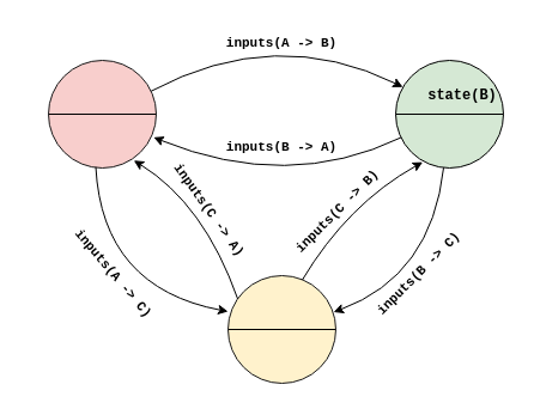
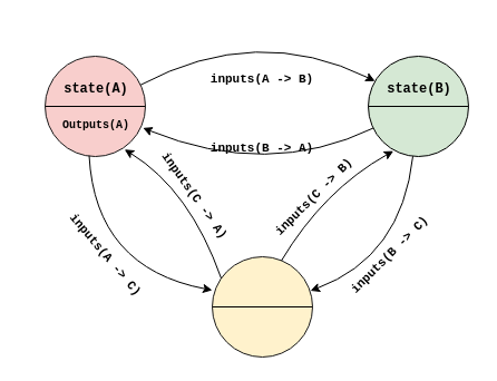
- <mxCell id="2" value="&lt;font size=&quot;1&quot; style=&quot;&quot; face=&quot;Courier New&quot;&gt;&lt;b style=&quot;font-size: 11px;&quot;&gt;inputs(A -&amp;gt; B)&lt;/b&gt;&lt;/font&gt;" style="text;html=1;strokeColor=none;fillColor=none;align=center;verticalAlign=middle;whiteSpace=wrap;rounded=0;" vertex="1" parent="1"><mxGeometry x="160" y="20" width="150" height="30" as="geometry" /></mxCell>
+ <mxCell id="2" value="&lt;font size=&quot;1&quot; style=&quot;&quot; face=&quot;Courier New&quot;&gt;&lt;b style=&quot;font-size: 11px;&quot;&gt;inputs(A -&amp;gt; B)&lt;/b&gt;&lt;/font&gt;" style="text;html=1;strokeColor=none;fillColor=none;align=center;verticalAlign=middle;whiteSpace=wrap;rounded=0;" vertex="1" parent="1"><mxGeometry x="160" y="55" width="150" height="30" as="geometry" /></mxCell>
+ <mxCell id="10" value="&lt;font size=&quot;1&quot; style=&quot;&quot; face=&quot;Courier New&quot;&gt;&lt;b style=&quot;font-size: 12px;&quot;&gt;state(A)&lt;/b&gt;&lt;/font&gt;" style="text;html=1;strokeColor=none;fillColor=none;align=center;verticalAlign=middle;whiteSpace=wrap;rounded=0;" vertex="1" parent="7"><mxGeometry x="16" y="14" width="60" height="30" as="geometry" /></mxCell>
- <mxCell id="6" value="&lt;font size=&quot;1&quot; style=&quot;&quot; face=&quot;Courier New&quot;&gt;&lt;b style=&quot;font-size: 12px;&quot;&gt;state(B)&lt;/b&gt;&lt;/font&gt;" style="text;html=1;strokeColor=none;fillColor=none;align=center;verticalAlign=middle;whiteSpace=wrap;rounded=0;" vertex="1" parent="3"><mxGeometry x="26" y="14" width="60" height="30" as="geometry" /></mxCell>
+ <mxCell id="6" value="&lt;font size=&quot;1&quot; style=&quot;&quot; face=&quot;Courier New&quot;&gt;&lt;b style=&quot;font-size: 12px;&quot;&gt;state(B)&lt;/b&gt;&lt;/font&gt;" style="text;html=1;strokeColor=none;fillColor=none;align=center;verticalAlign=middle;whiteSpace=wrap;rounded=0;" vertex="1" parent="3"><mxGeometry x="16" y="14" width="60" height="30" as="geometry" /></mxCell>
+ <mxCell id="11" value="&lt;font size=&quot;1&quot; style=&quot;&quot; face=&quot;Courier New&quot;&gt;&lt;b style=&quot;&quot;&gt;Outputs(A)&lt;/b&gt;&lt;/font&gt;" style="text;html=1;strokeColor=none;fillColor=none;align=center;verticalAlign=middle;whiteSpace=wrap;rounded=0;" vertex="1" parent="7"><mxGeometry x="16" y="46" width="60" height="30" as="geometry" /></mxCell>
- <mxCell id="15" value="&lt;font size=&quot;1&quot; style=&quot;&quot; face=&quot;Courier New&quot;&gt;&lt;b style=&quot;font-size: 11px;&quot;&gt;inputs(B -&amp;gt; A)&lt;/b&gt;&lt;/font&gt;" style="text;html=1;strokeColor=none;fillColor=none;align=center;verticalAlign=middle;whiteSpace=wrap;rounded=0;" vertex="1" parent="1"><mxGeometry x="160" y="107" width="150" height="30" as="geometry" /></mxCell>
+ <mxCell id="15" value="&lt;font size=&quot;1&quot; style=&quot;&quot; face=&quot;Courier New&quot;&gt;&lt;b style=&quot;font-size: 11px;&quot;&gt;inputs(B -&amp;gt; A)&lt;/b&gt;&lt;/font&gt;" style="text;html=1;strokeColor=none;fillColor=none;align=center;verticalAlign=middle;whiteSpace=wrap;rounded=0;" vertex="1" parent="1"><mxGeometry x="160" y="117" width="150" height="30" as="geometry" /></mxCell>
